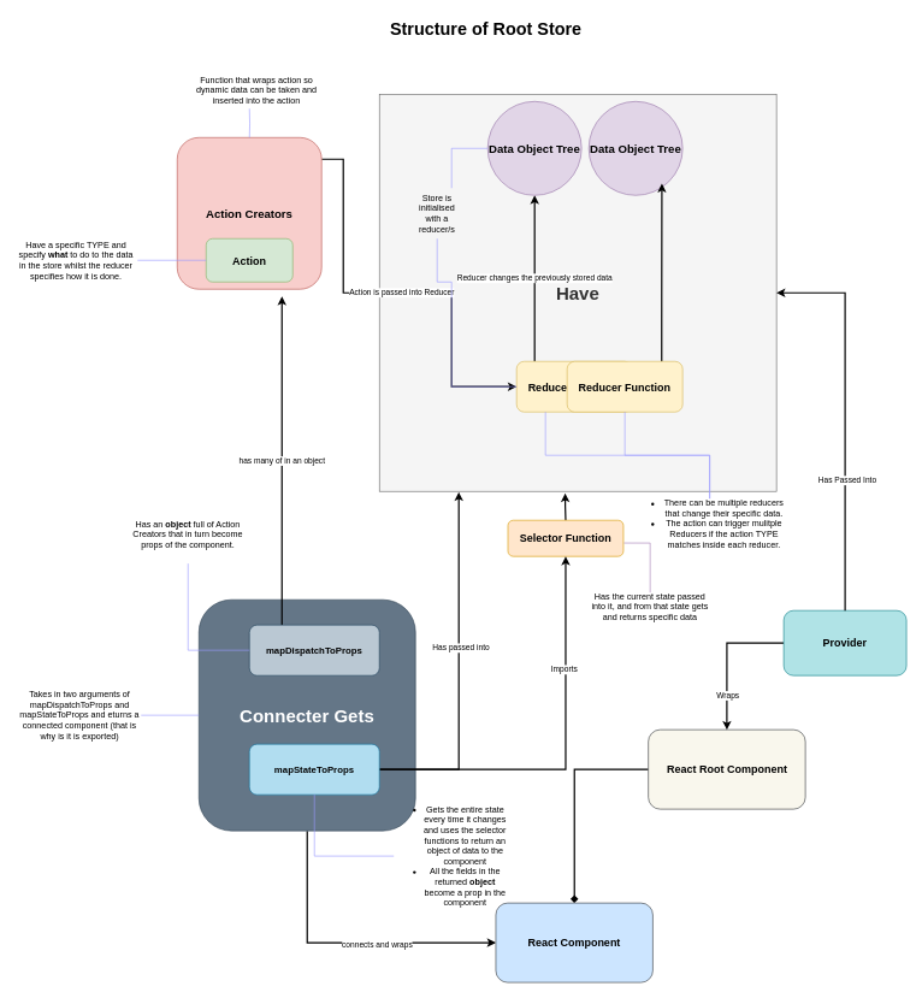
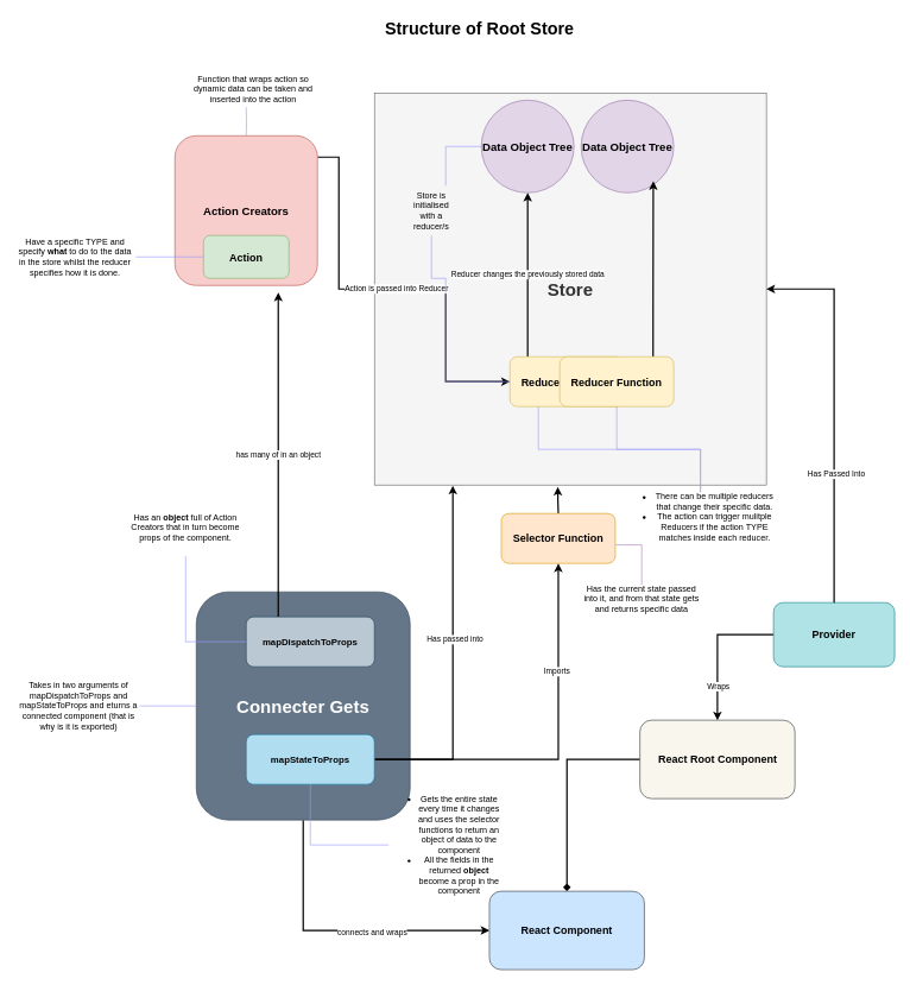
- <mxCell id="2" value="&lt;font style=&quot;font-size: 25px&quot;&gt;&lt;b&gt;Have&lt;/b&gt;&lt;/font&gt;" style="whiteSpace=wrap;html=1;aspect=fixed;fillColor=#f5f5f5;strokeColor=#666666;fontColor=#333333;" parent="1" vertex="1"><mxGeometry x="525" y="130" width="550" height="550" as="geometry" /></mxCell>
+ <mxCell id="2" value="&lt;font style=&quot;font-size: 25px&quot;&gt;&lt;b&gt;Store&lt;/b&gt;&lt;/font&gt;" style="whiteSpace=wrap;html=1;aspect=fixed;fillColor=#f5f5f5;strokeColor=#666666;fontColor=#333333;" parent="1" vertex="1"><mxGeometry x="525" y="130" width="550" height="550" as="geometry" /></mxCell>
- <mxCell id="19" value="&lt;b&gt;&lt;font style=&quot;font-size: 15px&quot;&gt;Selector Function&lt;/font&gt;&lt;/b&gt;" style="rounded=1;whiteSpace=wrap;html=1;fillColor=#ffe6cc;strokeColor=#d79b00;" parent="1" vertex="1"><mxGeometry x="703" y="720" width="160" height="50" as="geometry" /></mxCell>
+ <mxCell id="19" value="&lt;b&gt;&lt;font style=&quot;font-size: 15px&quot;&gt;Selector Function&lt;/font&gt;&lt;/b&gt;" style="rounded=1;whiteSpace=wrap;html=1;fillColor=#ffe6cc;strokeColor=#d79b00;" parent="1" vertex="1"><mxGeometry x="703" y="720" width="160" height="70" as="geometry" /></mxCell>
